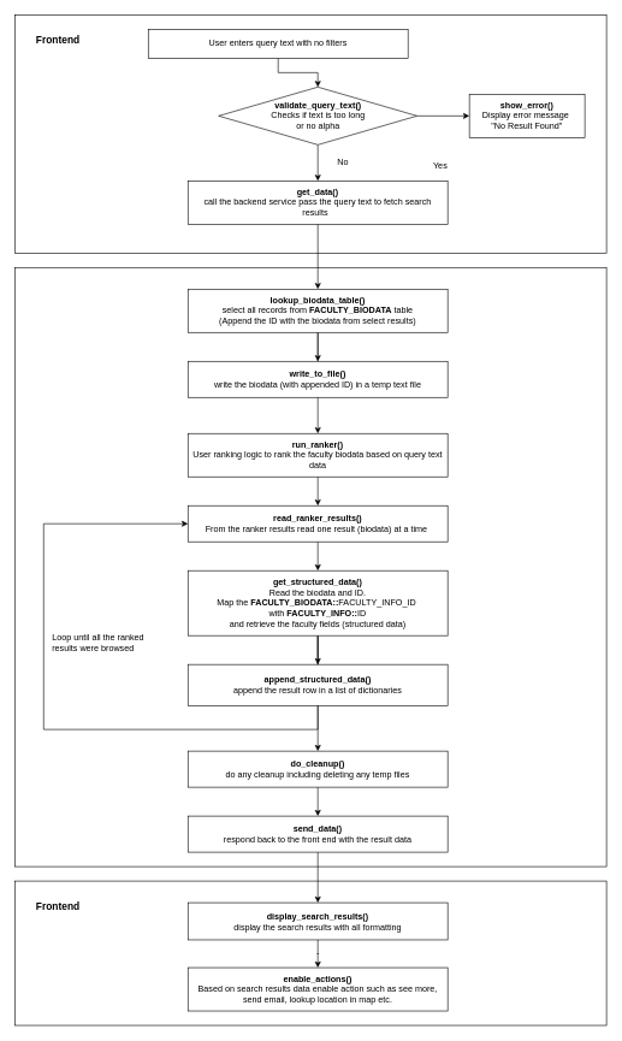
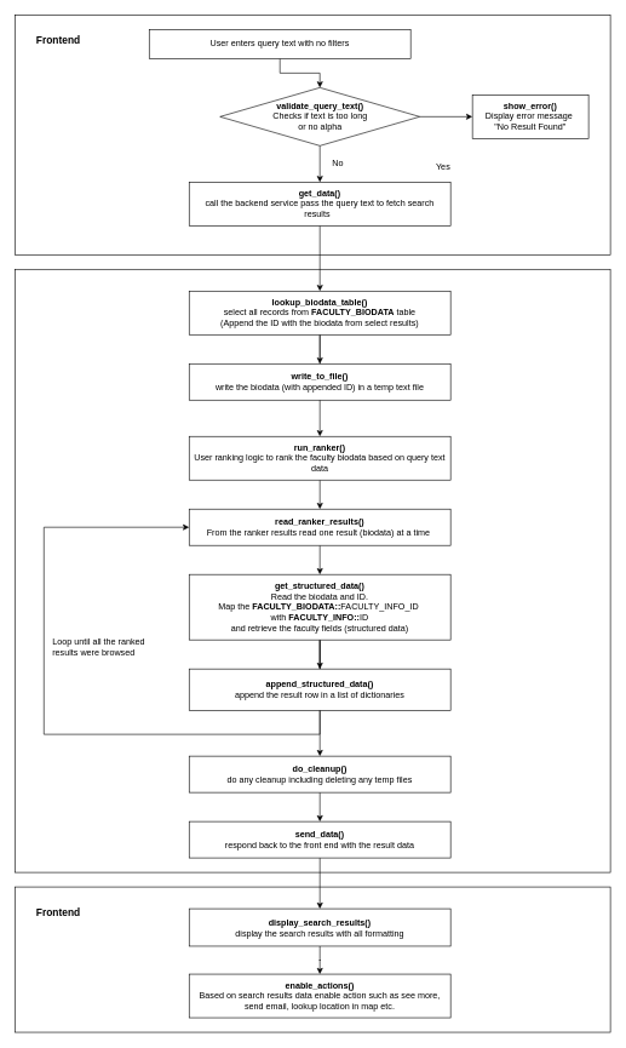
- <mxCell id="13" value="No" style="text;html=1;strokeColor=none;fillColor=none;align=center;verticalAlign=middle;whiteSpace=wrap;rounded=0;" parent="1" vertex="1"><mxGeometry x="450" y="210" width="50" height="30" as="geometry" /></mxCell>
+ <mxCell id="13" value="No" style="text;html=1;strokeColor=none;fillColor=none;align=center;verticalAlign=middle;whiteSpace=wrap;rounded=0;" parent="1" vertex="1"><mxGeometry x="440" y="210" width="50" height="30" as="geometry" /></mxCell>
